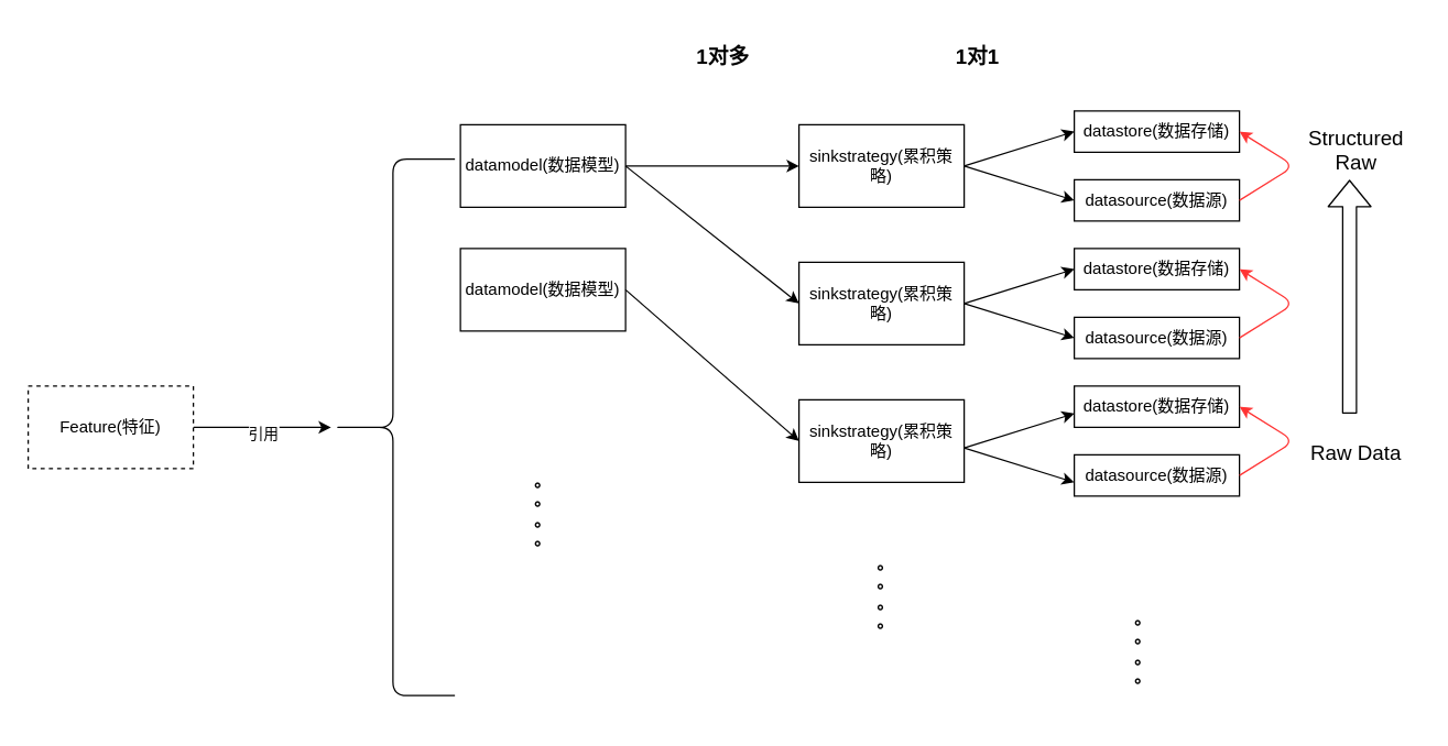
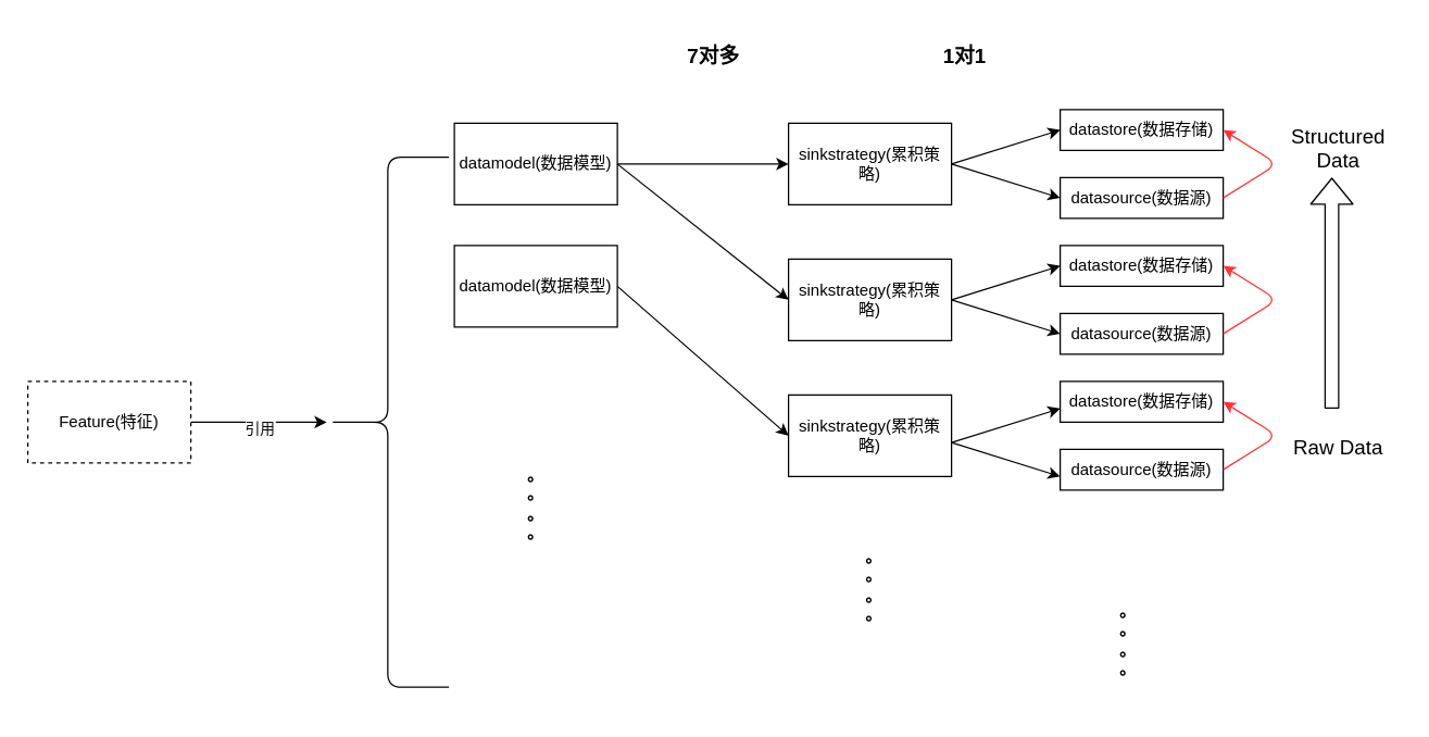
- <mxCell id="10" value="&lt;b style=&quot;font-size: 15px;&quot;&gt;1对多&lt;/b&gt;" style="text;html=1;strokeColor=none;fillColor=none;align=center;verticalAlign=middle;whiteSpace=wrap;rounded=0;fontSize=15;" vertex="1" parent="1"><mxGeometry x="480" y="20" width="90" height="40" as="geometry" /></mxCell>
+ <mxCell id="10" value="&lt;b style=&quot;font-size: 15px;&quot;&gt;7对多&lt;/b&gt;" style="text;html=1;strokeColor=none;fillColor=none;align=center;verticalAlign=middle;whiteSpace=wrap;rounded=0;fontSize=15;" vertex="1" parent="1"><mxGeometry x="480" y="20" width="90" height="40" as="geometry" /></mxCell>
- <mxCell id="36" value="Structured Raw" style="text;html=1;strokeColor=none;fillColor=none;align=center;verticalAlign=middle;whiteSpace=wrap;rounded=0;fontSize=15;" vertex="1" parent="1"><mxGeometry x="940" y="90" width="90" height="35" as="geometry" /></mxCell>
+ <mxCell id="36" value="Structured Data" style="text;html=1;strokeColor=none;fillColor=none;align=center;verticalAlign=middle;whiteSpace=wrap;rounded=0;fontSize=15;" vertex="1" parent="1"><mxGeometry x="940" y="90" width="90" height="35" as="geometry" /></mxCell>
